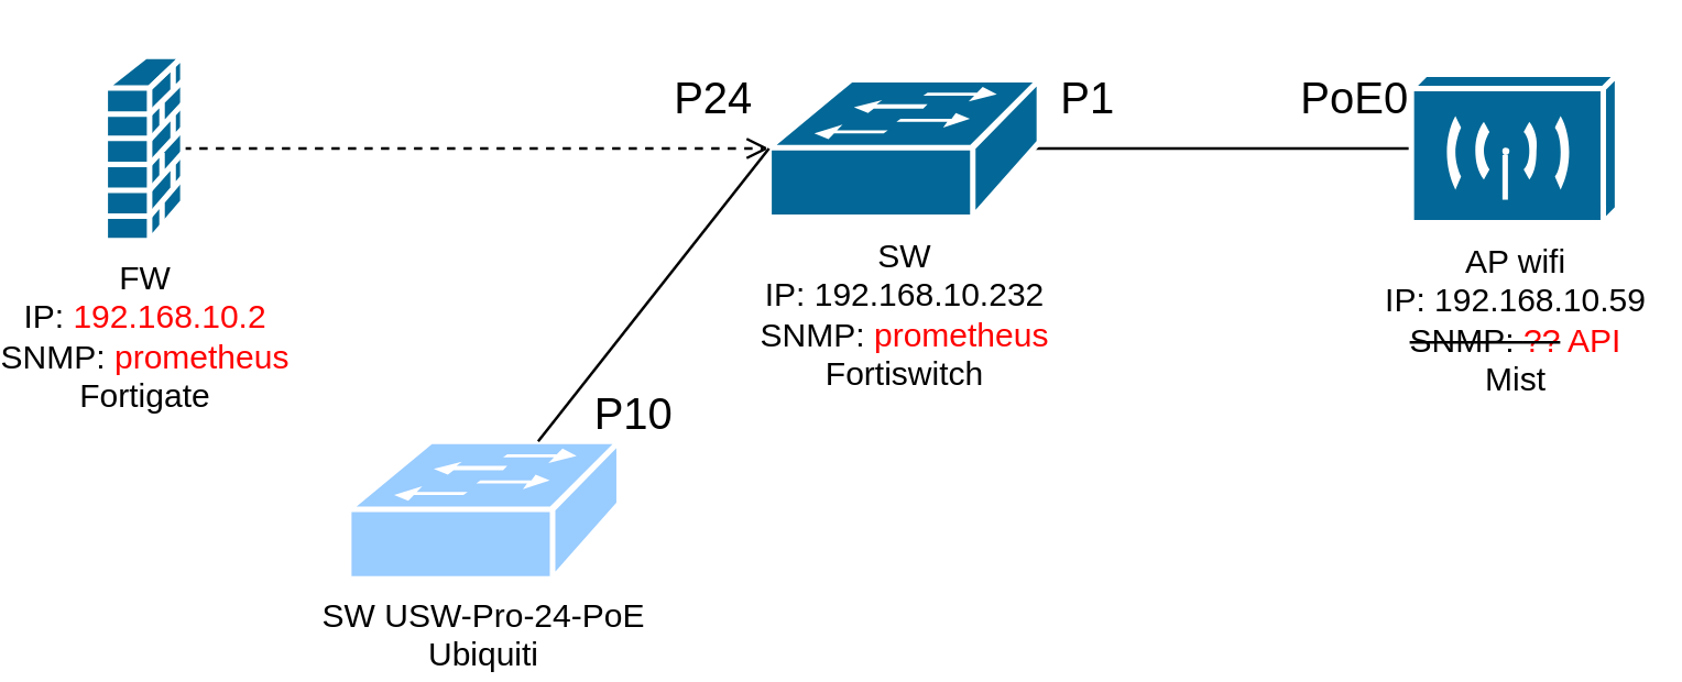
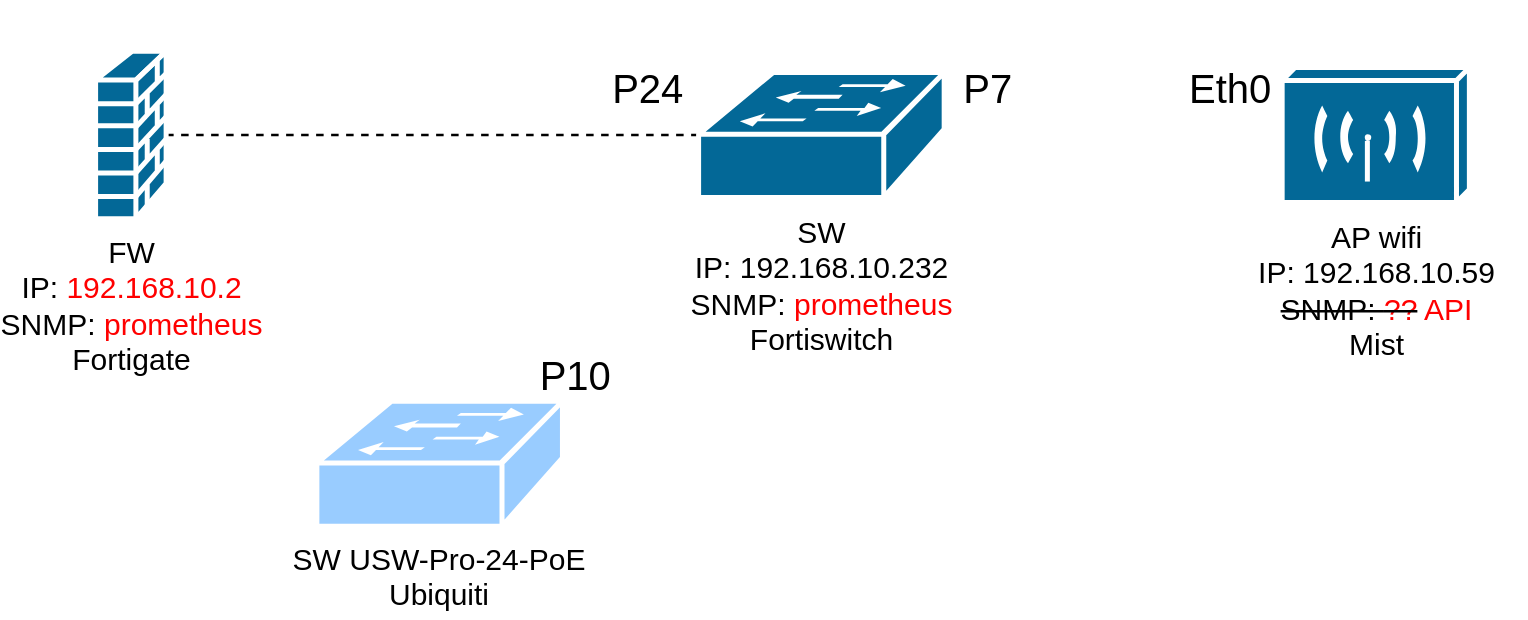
- <mxCell id="10" value="P1" style="text;html=1;align=center;verticalAlign=middle;whiteSpace=wrap;rounded=0;fontSize=16;" parent="1" vertex="1"><mxGeometry x="349.375" y="20" width="58.355" height="30" as="geometry" /></mxCell>
+ <mxCell id="10" value="P7" style="text;html=1;align=center;verticalAlign=middle;whiteSpace=wrap;rounded=0;fontSize=16;" parent="1" vertex="1"><mxGeometry x="349.375" y="20" width="58.355" height="30" as="geometry" /></mxCell>
- <mxCell id="12" value="PoE0" style="text;html=1;align=center;verticalAlign=middle;whiteSpace=wrap;rounded=0;fontSize=16;" parent="1" vertex="1"><mxGeometry x="445.661" y="20" width="58.355" height="30" as="geometry" /></mxCell>
+ <mxCell id="12" value="Eth0" style="text;html=1;align=center;verticalAlign=middle;whiteSpace=wrap;rounded=0;fontSize=16;" parent="1" vertex="1"><mxGeometry x="445.661" y="20" width="58.355" height="30" as="geometry" /></mxCell>
- <mxCell id="2" value="" style="edgeStyle=orthogonalEdgeStyle;rounded=0;orthogonalLoop=1;jettySize=auto;html=1;endArrow=open;endFill=0;dashed=1;" parent="1" source="3" target="5" edge="1"><mxGeometry relative="1" as="geometry" /></mxCell>
+ <mxCell id="2" value="" style="edgeStyle=orthogonalEdgeStyle;rounded=0;orthogonalLoop=1;jettySize=auto;html=1;endArrow=none;endFill=0;dashed=1;" parent="1" source="3" target="5" edge="1"><mxGeometry relative="1" as="geometry" /></mxCell>
- <mxCell id="4" value="" style="edgeStyle=orthogonalEdgeStyle;rounded=0;orthogonalLoop=1;jettySize=auto;html=1;endArrow=none;endFill=0;exitX=0.98;exitY=0.5;exitDx=0;exitDy=0;exitPerimeter=0;" parent="1" source="5" target="6" edge="1"><mxGeometry relative="1" as="geometry" /></mxCell>
- <mxCell id="8" style="edgeStyle=none;curved=1;rounded=0;orthogonalLoop=1;jettySize=auto;html=1;entryX=0;entryY=0.5;entryDx=0;entryDy=0;entryPerimeter=0;fontSize=12;startSize=8;endSize=8;endArrow=none;endFill=0;" parent="1" source="7" target="5" edge="1"><mxGeometry relative="1" as="geometry" /></mxCell>
